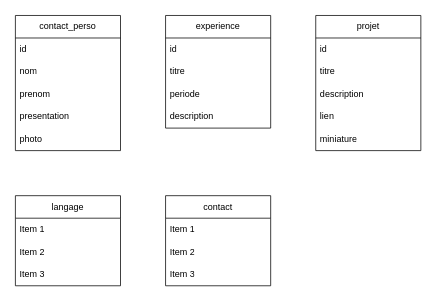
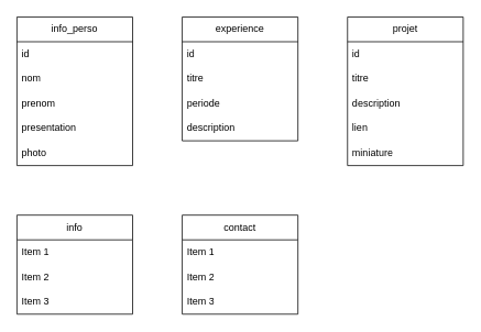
- <mxCell id="2" value="contact_perso" style="swimlane;fontStyle=0;childLayout=stackLayout;horizontal=1;startSize=30;horizontalStack=0;resizeParent=1;resizeParentMax=0;resizeLast=0;collapsible=1;marginBottom=0;whiteSpace=wrap;html=1;" vertex="1" parent="1"><mxGeometry x="20" y="20" width="140" height="180" as="geometry" /></mxCell>
+ <mxCell id="2" value="info_perso" style="swimlane;fontStyle=0;childLayout=stackLayout;horizontal=1;startSize=30;horizontalStack=0;resizeParent=1;resizeParentMax=0;resizeLast=0;collapsible=1;marginBottom=0;whiteSpace=wrap;html=1;" vertex="1" parent="1"><mxGeometry x="20" y="20" width="140" height="180" as="geometry" /></mxCell>
- <mxCell id="19" value="langage" style="swimlane;fontStyle=0;childLayout=stackLayout;horizontal=1;startSize=30;horizontalStack=0;resizeParent=1;resizeParentMax=0;resizeLast=0;collapsible=1;marginBottom=0;whiteSpace=wrap;html=1;" vertex="1" parent="1"><mxGeometry x="20" y="260" width="140" height="120" as="geometry" /></mxCell>
+ <mxCell id="19" value="info" style="swimlane;fontStyle=0;childLayout=stackLayout;horizontal=1;startSize=30;horizontalStack=0;resizeParent=1;resizeParentMax=0;resizeLast=0;collapsible=1;marginBottom=0;whiteSpace=wrap;html=1;" vertex="1" parent="1"><mxGeometry x="20" y="260" width="140" height="120" as="geometry" /></mxCell>
